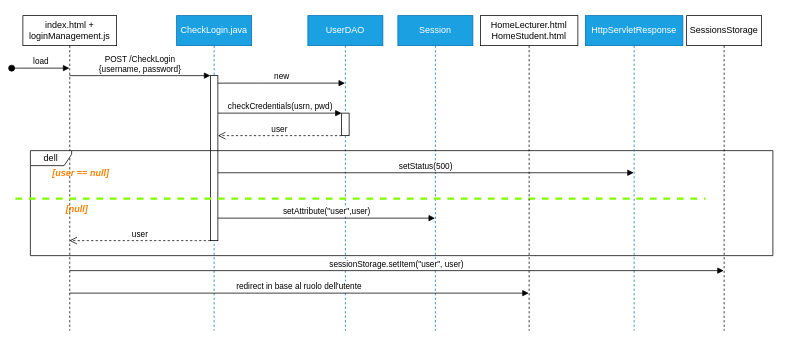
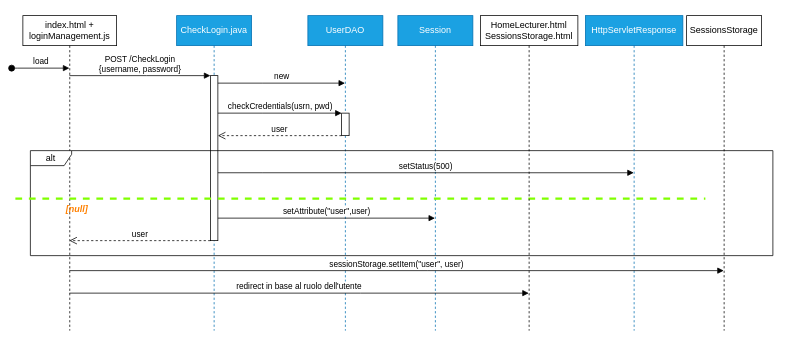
- <mxCell id="18" value="HomeLecturer.html&lt;br&gt;HomeStudent.html" style="shape=umlLifeline;perimeter=lifelinePerimeter;whiteSpace=wrap;html=1;container=0;dropTarget=0;collapsible=0;recursiveResize=0;outlineConnect=0;portConstraint=eastwest;newEdgeStyle={&quot;edgeStyle&quot;:&quot;elbowEdgeStyle&quot;,&quot;elbow&quot;:&quot;vertical&quot;,&quot;curved&quot;:0,&quot;rounded&quot;:0};" parent="1" vertex="1"><mxGeometry x="640" y="20" width="130" height="420" as="geometry" /></mxCell>
+ <mxCell id="18" value="HomeLecturer.html&lt;br&gt;SessionsStorage.html" style="shape=umlLifeline;perimeter=lifelinePerimeter;whiteSpace=wrap;html=1;container=0;dropTarget=0;collapsible=0;recursiveResize=0;outlineConnect=0;portConstraint=eastwest;newEdgeStyle={&quot;edgeStyle&quot;:&quot;elbowEdgeStyle&quot;,&quot;elbow&quot;:&quot;vertical&quot;,&quot;curved&quot;:0,&quot;rounded&quot;:0};" parent="1" vertex="1"><mxGeometry x="640" y="20" width="130" height="420" as="geometry" /></mxCell>
- <mxCell id="13" value="dell" style="shape=umlFrame;whiteSpace=wrap;html=1;pointerEvents=0;width=55;height=20;" parent="1" vertex="1"><mxGeometry x="40" y="200" width="990" height="140" as="geometry" /></mxCell>
+ <mxCell id="13" value="alt" style="shape=umlFrame;whiteSpace=wrap;html=1;pointerEvents=0;width=55;height=20;" parent="1" vertex="1"><mxGeometry x="40" y="200" width="990" height="140" as="geometry" /></mxCell>
- <mxCell id="14" value="[user == null]" style="text;html=1;strokeColor=none;fillColor=none;align=center;verticalAlign=middle;whiteSpace=wrap;rounded=0;fontStyle=3;fontColor=#FF8000;" parent="1" vertex="1"><mxGeometry x="60" y="220" width="95" height="20" as="geometry" /></mxCell>
